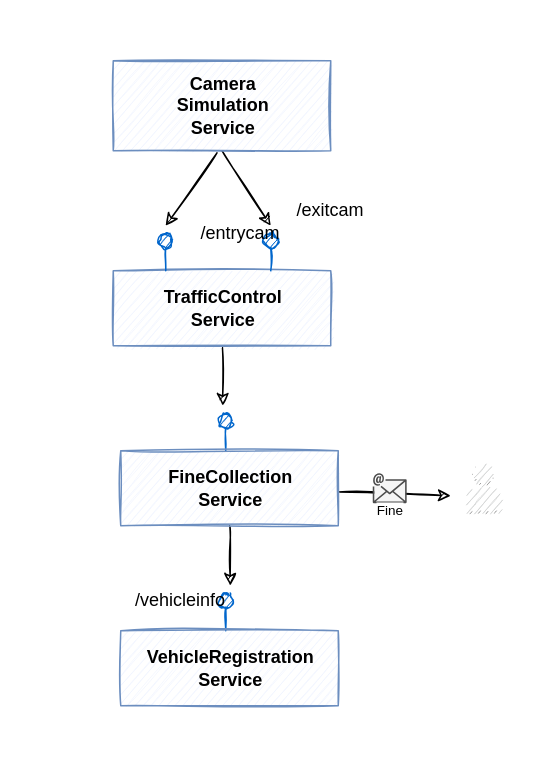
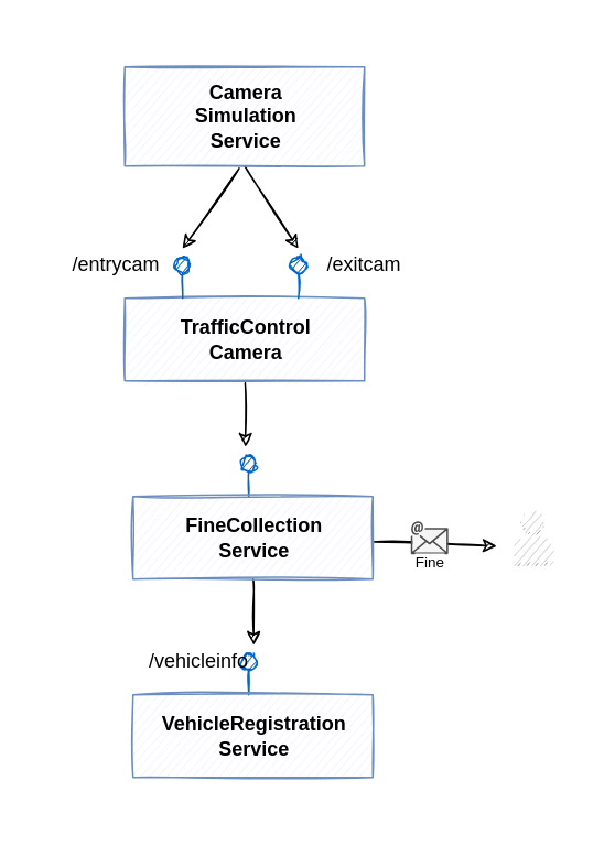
- <mxCell id="11" value="/exitcam" style="text;html=1;strokeColor=none;fillColor=none;align=center;verticalAlign=middle;whiteSpace=wrap;rounded=0;" parent="1" vertex="1"><mxGeometry x="200" y="130" width="40" height="20" as="geometry" /></mxCell>
+ <mxCell id="11" value="/exitcam" style="text;html=1;strokeColor=none;fillColor=none;align=center;verticalAlign=middle;whiteSpace=wrap;rounded=0;" parent="1" vertex="1"><mxGeometry x="200" y="150" width="40" height="20" as="geometry" /></mxCell>
- <mxCell id="10" value="/entrycam" style="text;html=1;strokeColor=none;fillColor=none;align=center;verticalAlign=middle;whiteSpace=wrap;rounded=0;" parent="1" vertex="1"><mxGeometry x="140" y="145" width="40" height="20" as="geometry" /></mxCell>
+ <mxCell id="10" value="/entrycam" style="text;html=1;strokeColor=none;fillColor=none;align=center;verticalAlign=middle;whiteSpace=wrap;rounded=0;" parent="1" vertex="1"><mxGeometry x="50" y="150" width="40" height="20" as="geometry" /></mxCell>
- <mxCell id="7" value="TrafficControl&lt;br&gt;Service" style="html=1;sketch=1;strokeColor=#6c8ebf;fontStyle=1;labelBackgroundColor=none;fillColor=#F0F4FF;" parent="1" vertex="1"><mxGeometry x="75" y="180" width="145" height="50" as="geometry" /></mxCell>
+ <mxCell id="7" value="TrafficControl&lt;br&gt;Camera" style="html=1;sketch=1;strokeColor=#6c8ebf;fontStyle=1;labelBackgroundColor=none;fillColor=#F0F4FF;" parent="1" vertex="1"><mxGeometry x="75" y="180" width="145" height="50" as="geometry" /></mxCell>
